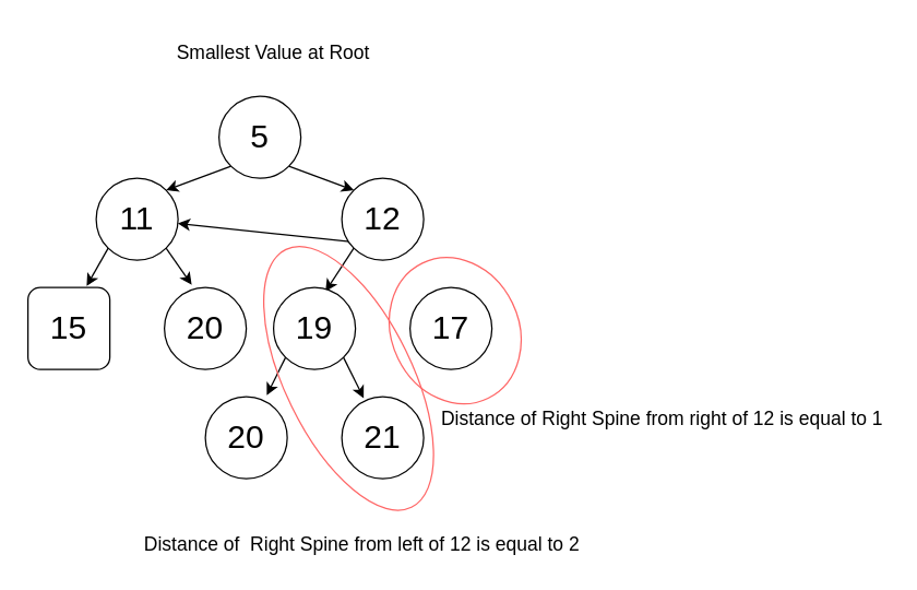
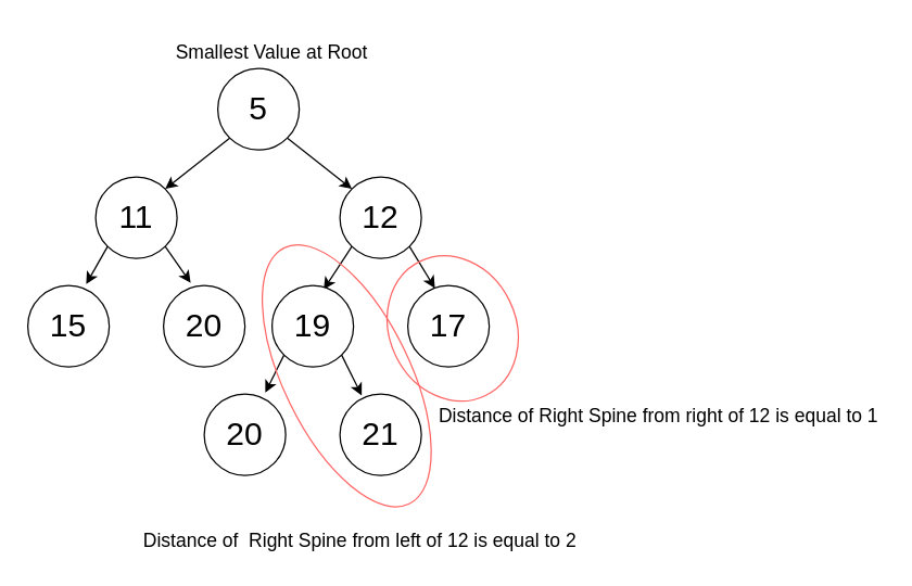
- <mxCell id="4" value="&lt;font style=&quot;font-size: 24px&quot;&gt;5&lt;/font&gt;" style="ellipse;whiteSpace=wrap;html=1;aspect=fixed;" parent="1" vertex="1"><mxGeometry x="160" y="70" width="60" height="60" as="geometry" /></mxCell>
+ <mxCell id="4" value="&lt;font style=&quot;font-size: 24px&quot;&gt;5&lt;/font&gt;" style="ellipse;whiteSpace=wrap;html=1;aspect=fixed;" parent="1" vertex="1"><mxGeometry x="160" y="50" width="60" height="60" as="geometry" /></mxCell>
- <mxCell id="11" style="edgeStyle=none;rounded=0;orthogonalLoop=1;jettySize=auto;html=1;exitX=1;exitY=1;exitDx=0;exitDy=0;fontSize=24;" parent="1" source="12" target="7" edge="1"><mxGeometry relative="1" as="geometry" /></mxCell>
+ <mxCell id="11" style="edgeStyle=none;rounded=0;orthogonalLoop=1;jettySize=auto;html=1;exitX=1;exitY=1;exitDx=0;exitDy=0;entryX=0.333;entryY=0.033;entryDx=0;entryDy=0;entryPerimeter=0;fontSize=24;" parent="1" source="12" target="16" edge="1"><mxGeometry relative="1" as="geometry" /></mxCell>
- <mxCell id="8" value="&lt;font style=&quot;font-size: 24px&quot;&gt;15&lt;/font&gt;" style="whiteSpace=wrap;html=1;aspect=fixed;rounded=1;" parent="1" vertex="1"><mxGeometry x="20" y="210" width="60" height="60" as="geometry" /></mxCell>
+ <mxCell id="8" value="&lt;font style=&quot;font-size: 24px&quot;&gt;15&lt;/font&gt;" style="ellipse;whiteSpace=wrap;html=1;aspect=fixed;" parent="1" vertex="1"><mxGeometry x="20" y="210" width="60" height="60" as="geometry" /></mxCell>
